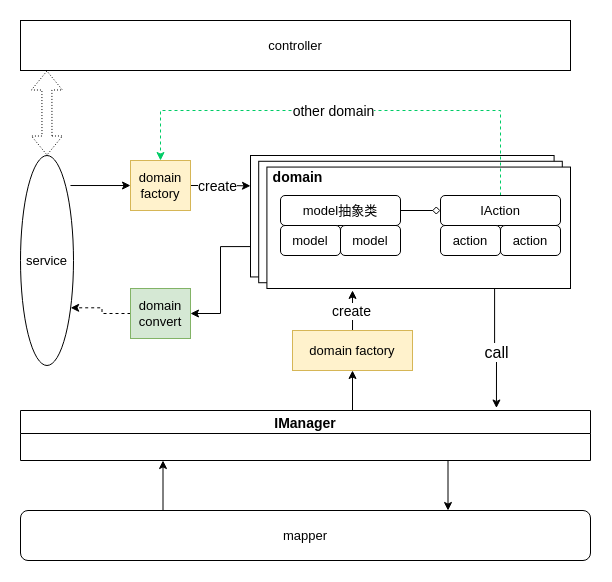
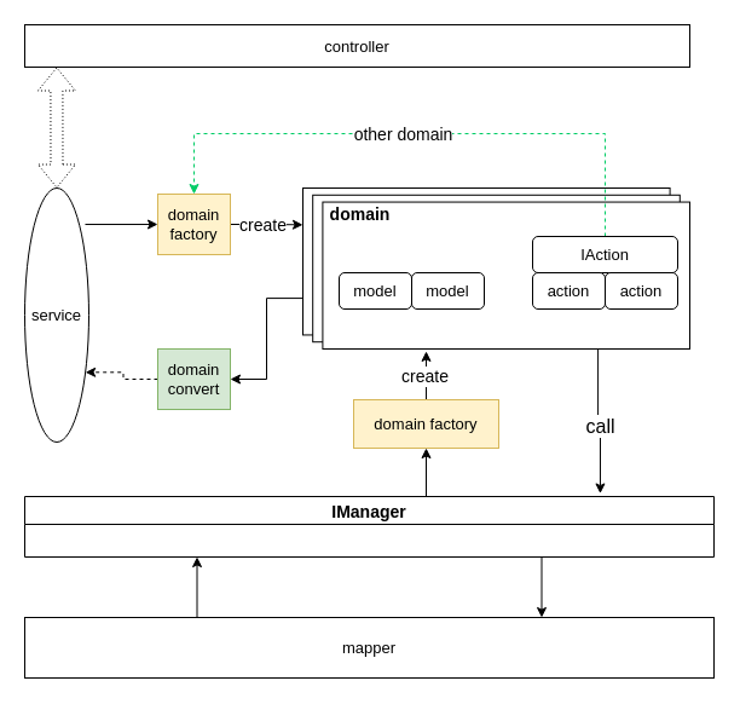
- <mxCell id="2" value="controller" style="rounded=0;whiteSpace=wrap;html=1;fontSize=13;strokeWidth=1;" vertex="1" parent="1"><mxGeometry x="20" y="20" width="550" height="50" as="geometry" /></mxCell>
+ <mxCell id="2" value="controller" style="rounded=0;whiteSpace=wrap;html=1;fontSize=13;strokeWidth=1;" vertex="1" parent="1"><mxGeometry x="20" y="20" width="550" height="35" as="geometry" /></mxCell>
- <mxCell id="27" value="model抽象类" style="rounded=1;whiteSpace=wrap;html=1;fontSize=13;strokeWidth=1;" vertex="1" parent="1"><mxGeometry x="280" y="195" width="120" height="30" as="geometry" /></mxCell>
- <mxCell id="35" value="" style="edgeStyle=orthogonalEdgeStyle;rounded=0;orthogonalLoop=1;jettySize=auto;html=1;fontSize=13;strokeWidth=1;endArrow=diamond;endFill=0;entryX=0;entryY=0.5;entryDx=0;entryDy=0;" edge="1" parent="1" source="27" target="32"><mxGeometry x="412" y="340" as="geometry"><mxPoint x="460" y="210" as="targetPoint" /></mxGeometry></mxCell>
- <mxCell id="16" value="mapper" style="whiteSpace=wrap;html=1;fontSize=13;strokeWidth=1;rounded=1;" vertex="1" parent="1"><mxGeometry x="20" y="510" width="570" height="50" as="geometry" /></mxCell>
+ <mxCell id="16" value="mapper" style="rounded=0;whiteSpace=wrap;html=1;fontSize=13;strokeWidth=1;" vertex="1" parent="1"><mxGeometry x="20" y="510" width="570" height="50" as="geometry" /></mxCell>
